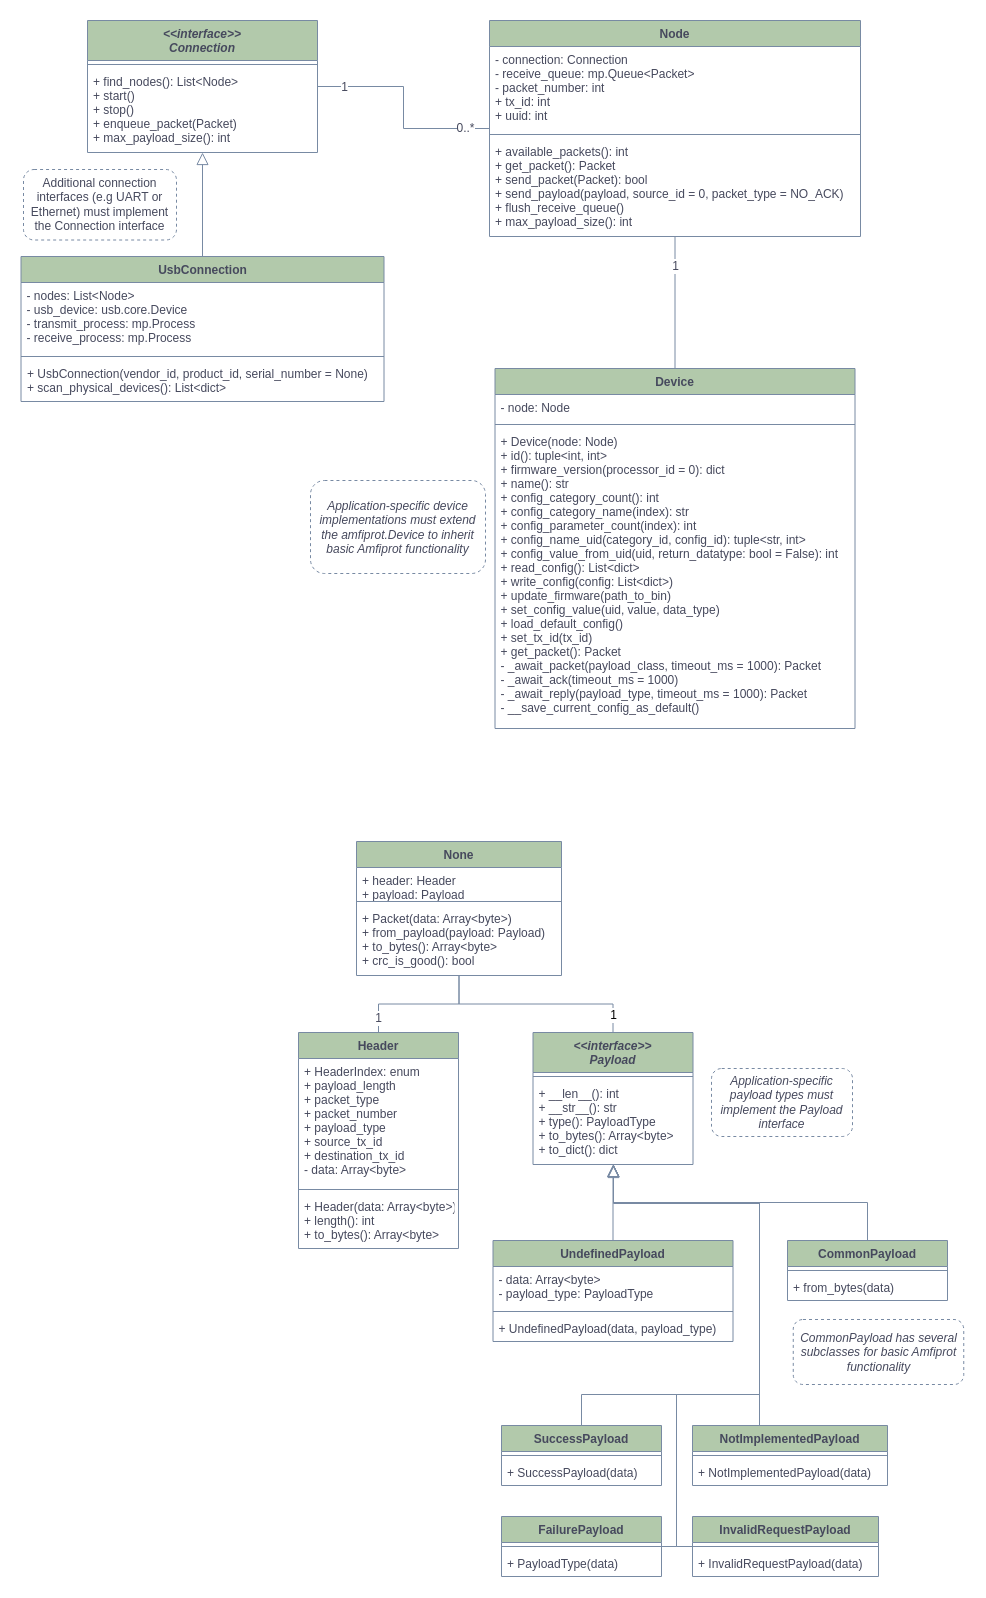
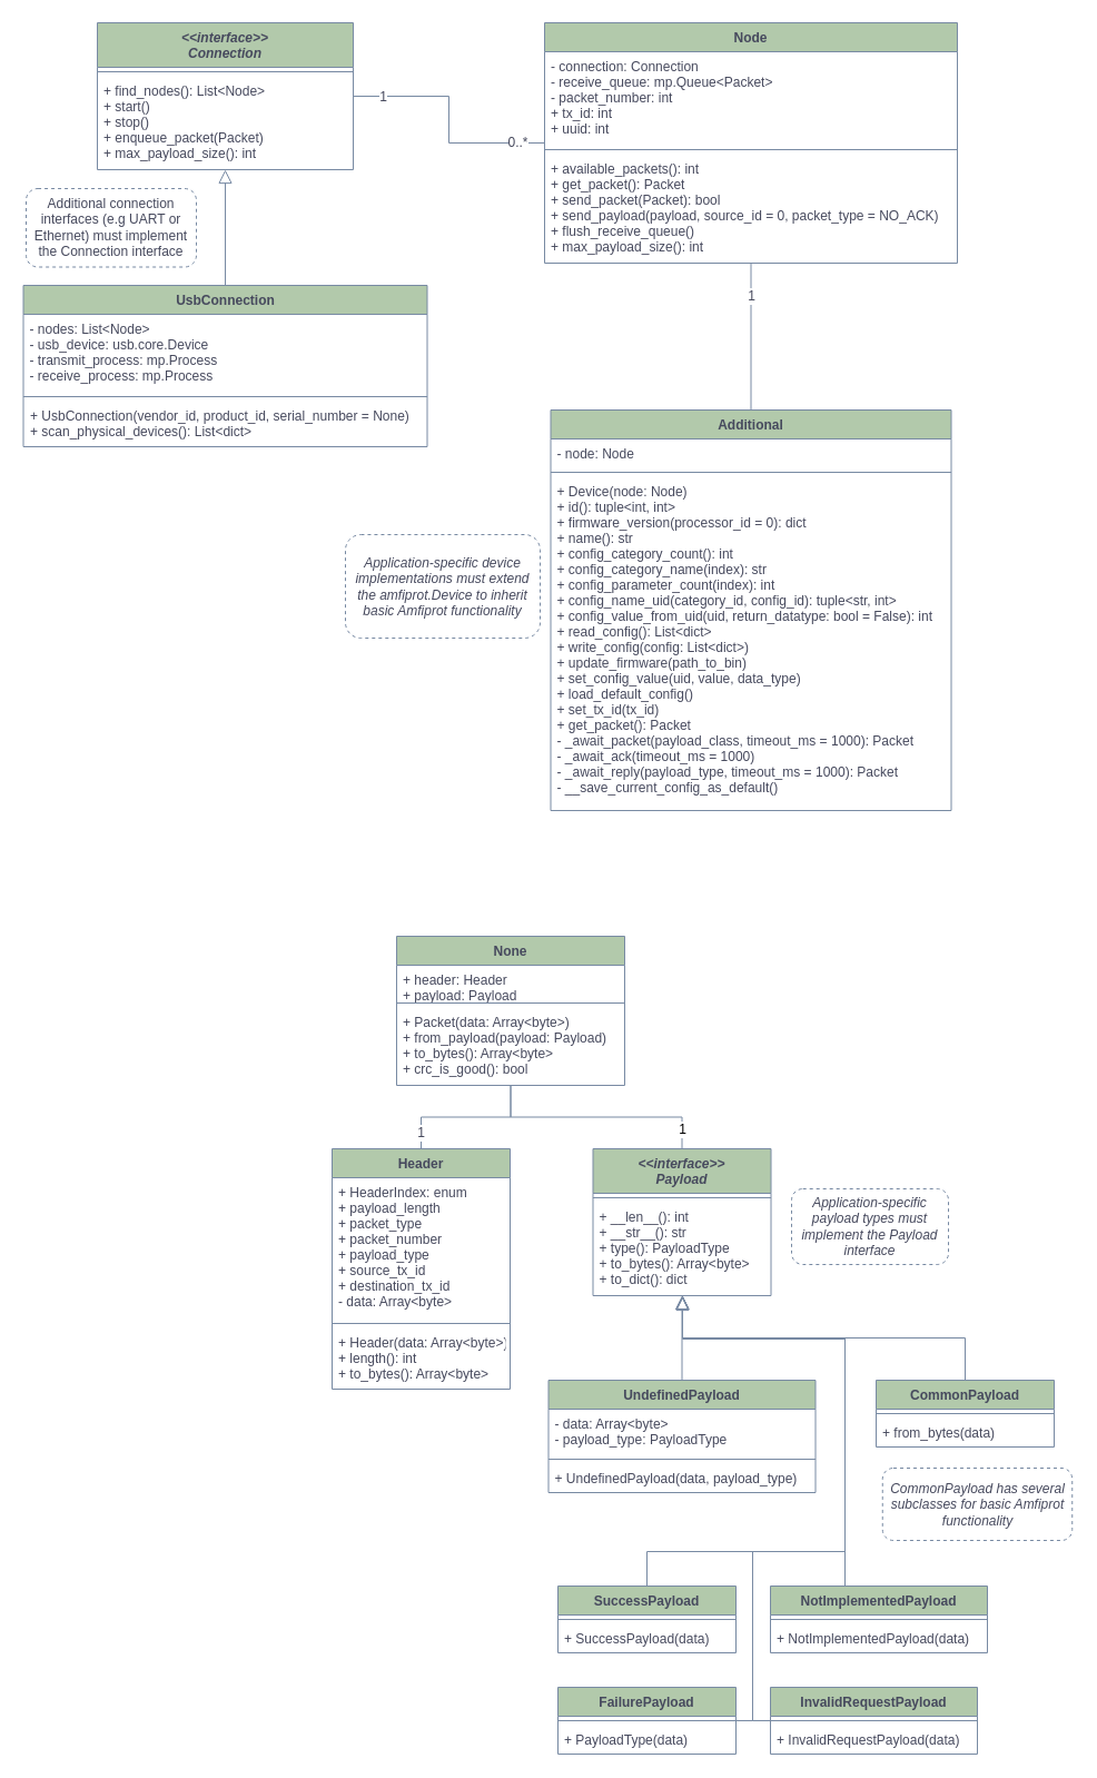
- <mxCell id="17" value="Device" style="swimlane;fontStyle=1;align=center;verticalAlign=top;childLayout=stackLayout;horizontal=1;startSize=26;horizontalStack=0;resizeParent=1;resizeParentMax=0;resizeLast=0;collapsible=1;marginBottom=0;rounded=0;sketch=0;fontFamily=Helvetica;fontSize=12;fontColor=#46495D;strokeColor=#788AA3;fillColor=#B2C9AB;" parent="1" vertex="1"><mxGeometry x="494.5" y="368" width="360" height="360" as="geometry" /></mxCell>
+ <mxCell id="17" value="Additional" style="swimlane;fontStyle=1;align=center;verticalAlign=top;childLayout=stackLayout;horizontal=1;startSize=26;horizontalStack=0;resizeParent=1;resizeParentMax=0;resizeLast=0;collapsible=1;marginBottom=0;rounded=0;sketch=0;fontFamily=Helvetica;fontSize=12;fontColor=#46495D;strokeColor=#788AA3;fillColor=#B2C9AB;" parent="1" vertex="1"><mxGeometry x="494.5" y="368" width="360" height="360" as="geometry" /></mxCell>
